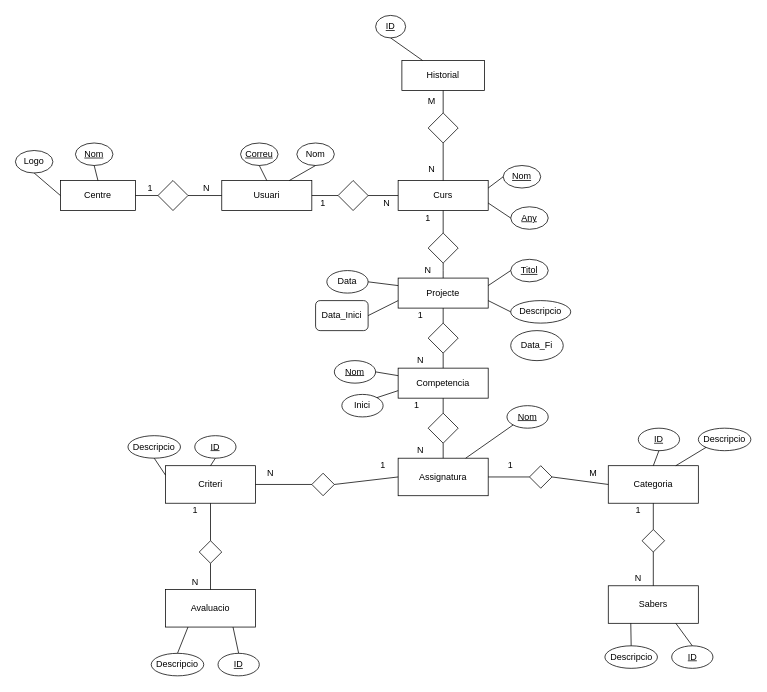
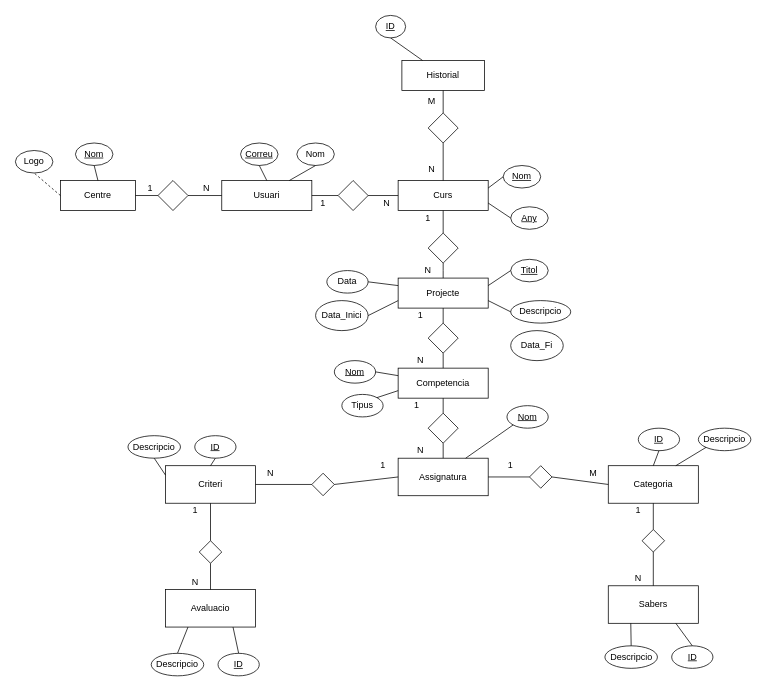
- <mxCell id="91" value="" style="endArrow=none;html=1;rounded=0;entryX=0.5;entryY=1;entryDx=0;entryDy=0;exitX=0;exitY=0.5;exitDx=0;exitDy=0;" edge="1" parent="1" source="2" target="89"><mxGeometry width="50" height="50" relative="1" as="geometry"><mxPoint x="300" y="260" as="sourcePoint" /><mxPoint x="350" y="210" as="targetPoint" /></mxGeometry></mxCell>
+ <mxCell id="91" value="" style="endArrow=none;html=1;rounded=0;entryX=0.5;entryY=1;entryDx=0;entryDy=0;exitX=0;exitY=0.5;exitDx=0;exitDy=0;dashed=1;" edge="1" parent="1" source="2" target="89"><mxGeometry width="50" height="50" relative="1" as="geometry"><mxPoint x="300" y="260" as="sourcePoint" /><mxPoint x="350" y="210" as="targetPoint" /></mxGeometry></mxCell>
- <mxCell id="47" value="Data_Inici" style="whiteSpace=wrap;html=1;rounded=1;" vertex="1" parent="1"><mxGeometry x="420" y="400" width="70" height="40" as="geometry" /></mxCell>
+ <mxCell id="47" value="Data_Inici" style="ellipse;whiteSpace=wrap;html=1;" vertex="1" parent="1"><mxGeometry x="420" y="400" width="70" height="40" as="geometry" /></mxCell>
- <mxCell id="58" value="Inici" style="ellipse;whiteSpace=wrap;html=1;" vertex="1" parent="1"><mxGeometry x="455" y="525" width="55" height="30" as="geometry" /></mxCell>
+ <mxCell id="58" value="Tipus" style="ellipse;whiteSpace=wrap;html=1;" vertex="1" parent="1"><mxGeometry x="455" y="525" width="55" height="30" as="geometry" /></mxCell>
